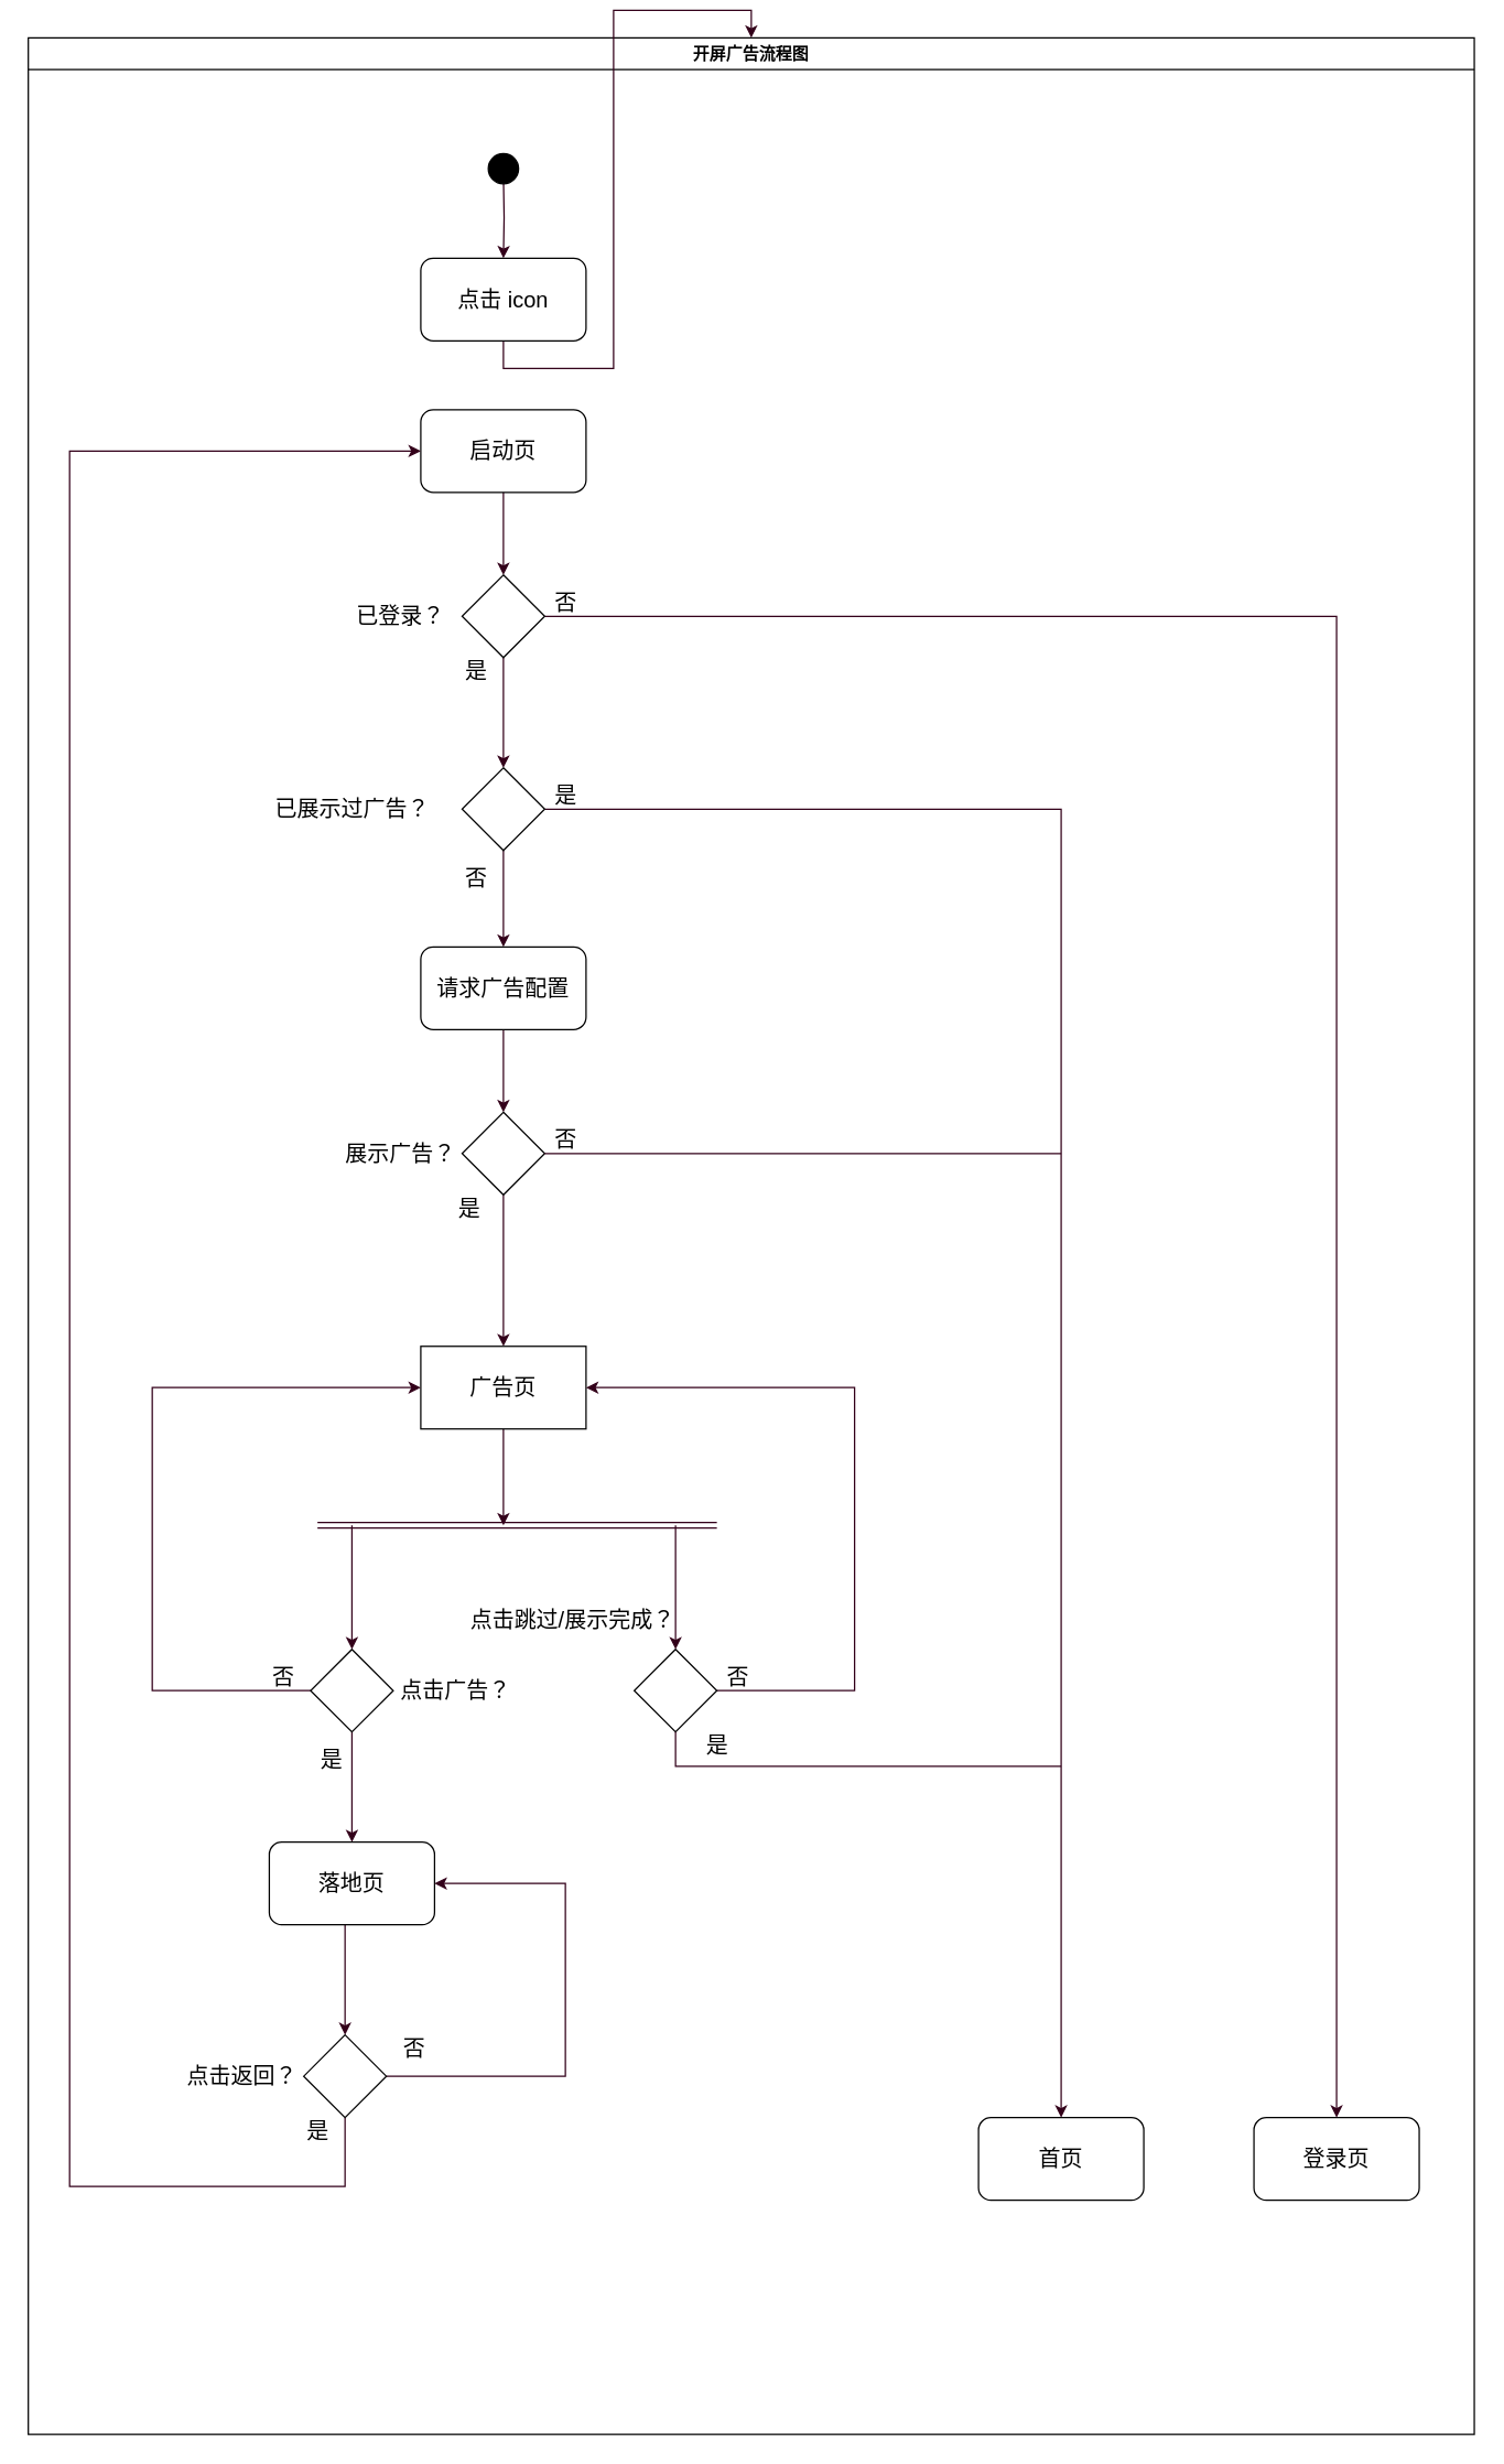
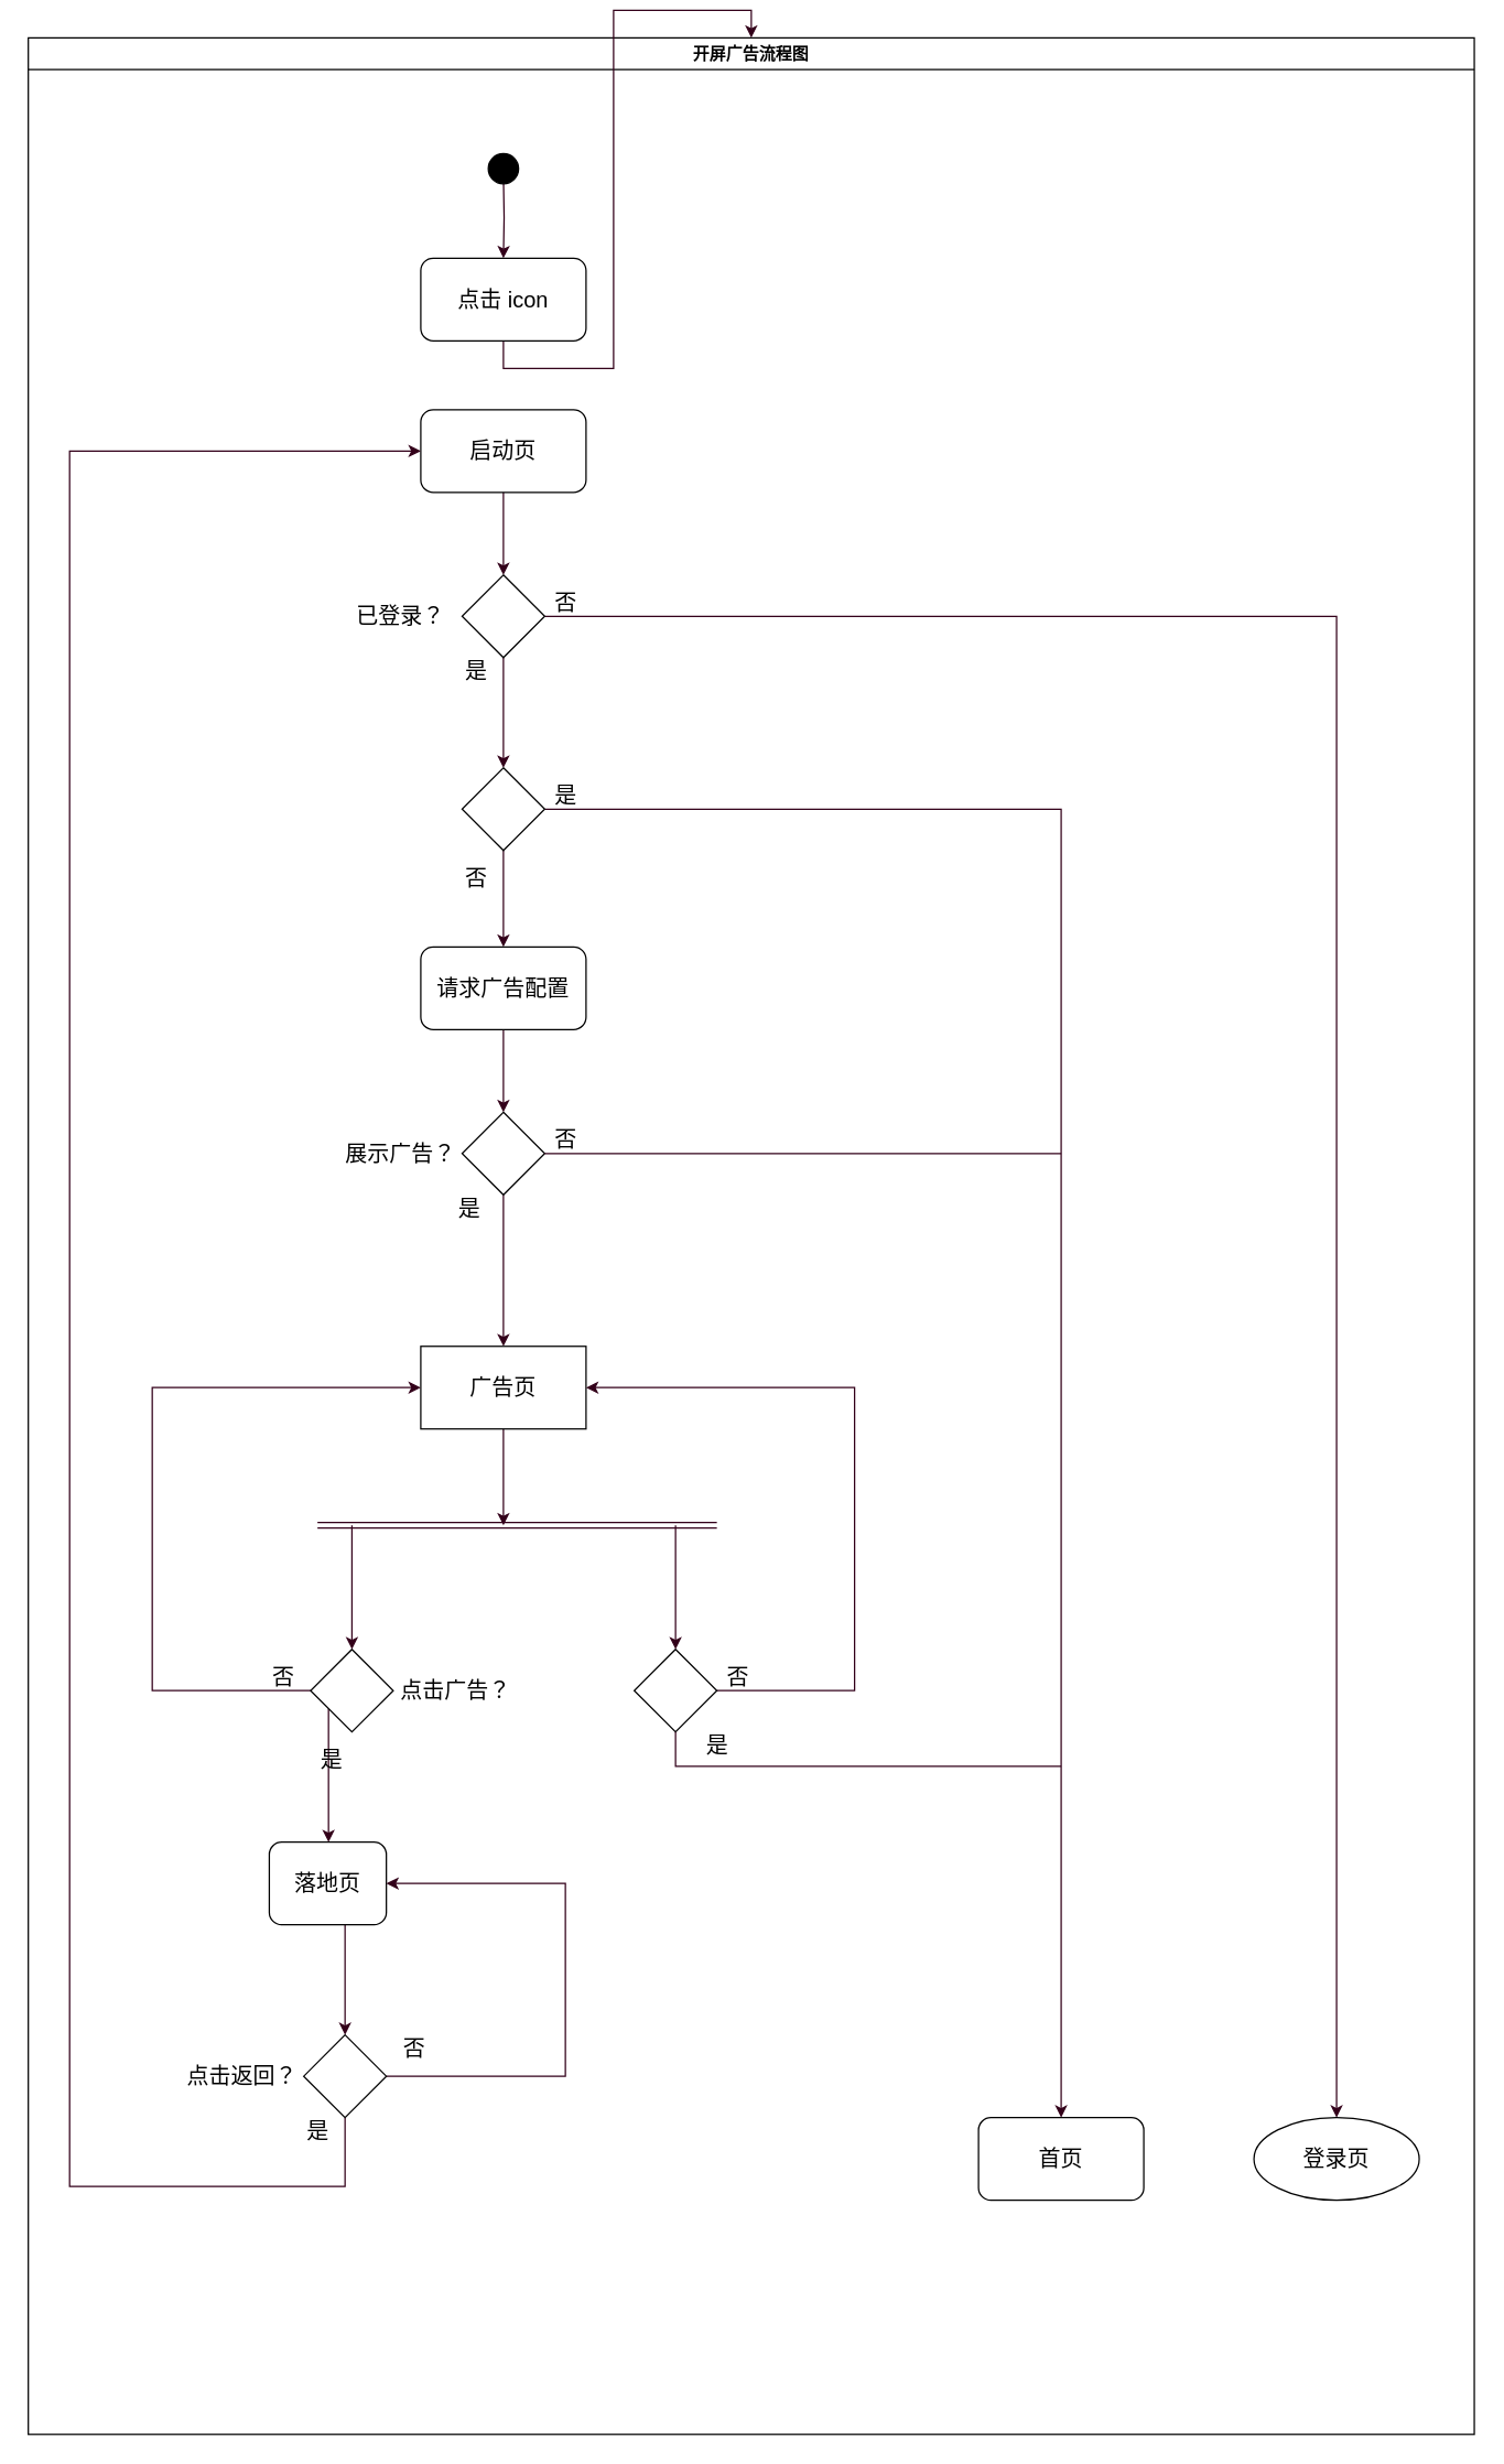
- <mxCell id="19" value="已展示过广告？" style="text;html=1;align=center;verticalAlign=middle;resizable=0;points=[];autosize=1;strokeColor=none;fillColor=none;fontSize=16;fontColor=default;" parent="1" vertex="1"><mxGeometry x="190" y="570" width="130" height="20" as="geometry" /></mxCell>
- <mxCell id="35" value="点击跳过/展示完成？" style="text;html=1;align=center;verticalAlign=middle;resizable=0;points=[];autosize=1;strokeColor=none;fillColor=none;fontSize=16;fontColor=default;" parent="1" vertex="1"><mxGeometry x="335" y="1159" width="160" height="20" as="geometry" /></mxCell>
- <mxCell id="47" value="落地页" style="rounded=1;whiteSpace=wrap;html=1;fontSize=16;fontColor=default;strokeColor=#000000;fillColor=default;" parent="1" vertex="1"><mxGeometry x="195" y="1330" width="120" height="60" as="geometry" /></mxCell>
+ <mxCell id="47" value="落地页" style="rounded=1;whiteSpace=wrap;html=1;fontSize=16;fontColor=default;strokeColor=#000000;fillColor=default;" parent="1" vertex="1"><mxGeometry x="195" y="1330" width="85" height="60" as="geometry" /></mxCell>
- <mxCell id="13" value="登录页" style="rounded=1;whiteSpace=wrap;html=1;fontSize=16;fontColor=default;strokeColor=#000000;fillColor=default;" parent="1" vertex="1"><mxGeometry x="910" y="1530" width="120" height="60" as="geometry" /></mxCell>
+ <mxCell id="13" value="登录页" style="ellipse;whiteSpace=wrap;html=1;fontSize=16;fontColor=default;strokeColor=#000000;fillColor=default;" parent="1" vertex="1"><mxGeometry x="910" y="1530" width="120" height="60" as="geometry" /></mxCell>
